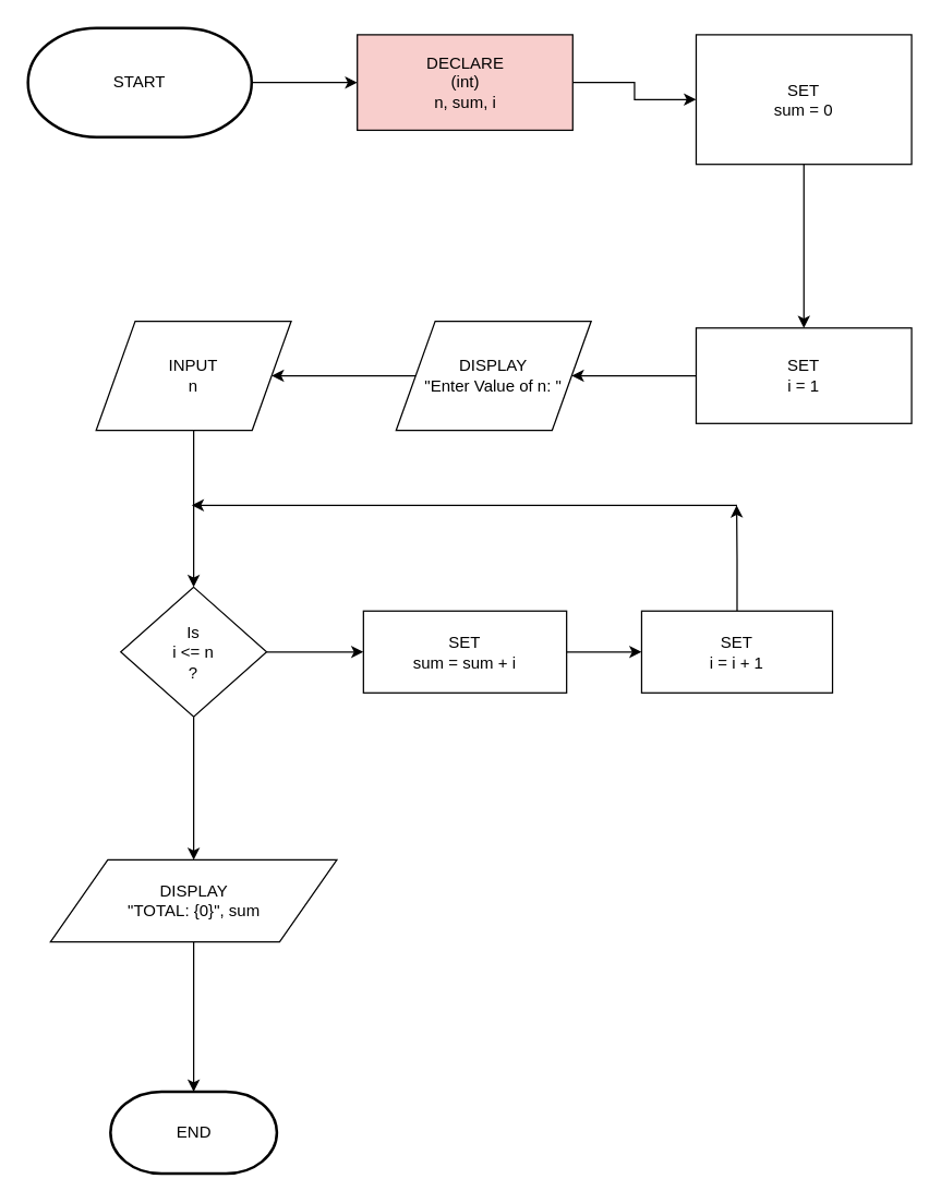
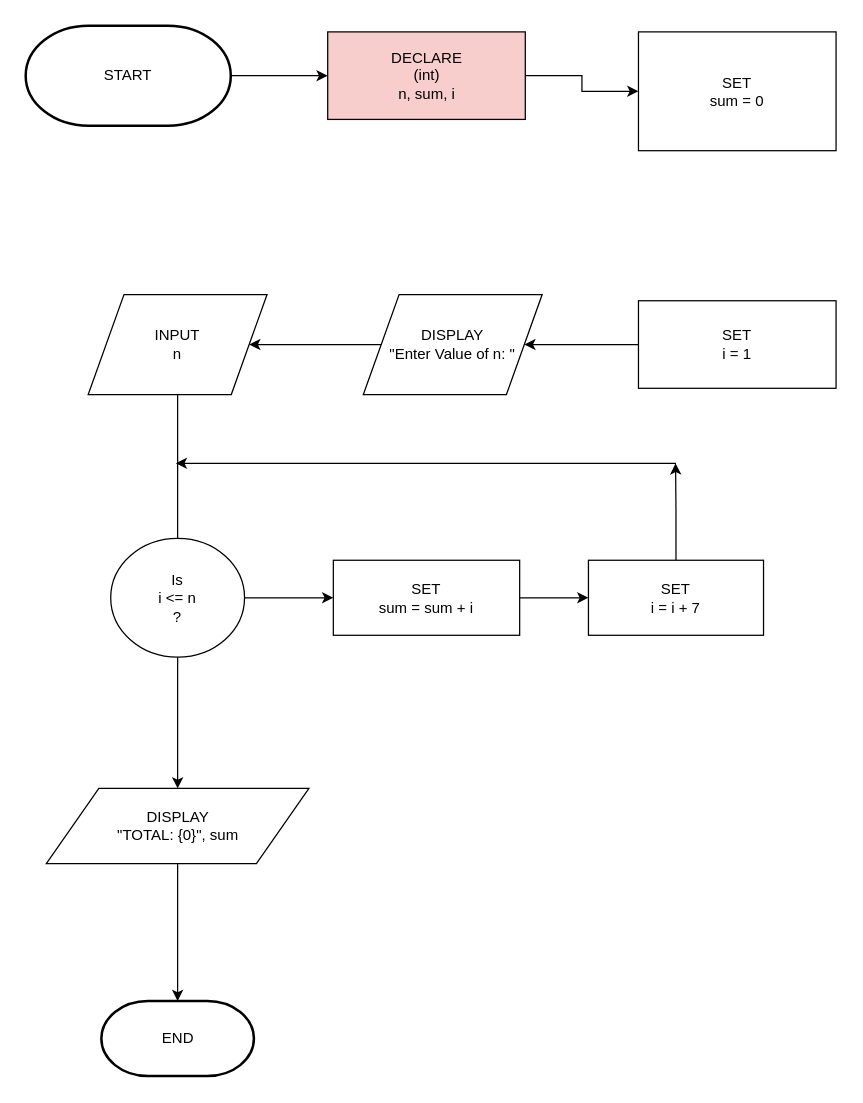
- <mxCell id="6" style="edgeStyle=orthogonalEdgeStyle;rounded=0;orthogonalLoop=1;jettySize=auto;html=1;exitX=0.5;exitY=1;exitDx=0;exitDy=0;" parent="1" source="7" target="9" edge="1"><mxGeometry relative="1" as="geometry" /></mxCell>
- <mxCell id="12" style="edgeStyle=orthogonalEdgeStyle;rounded=0;orthogonalLoop=1;jettySize=auto;html=1;exitX=0.5;exitY=1;exitDx=0;exitDy=0;" parent="1" source="13" target="16" edge="1"><mxGeometry relative="1" as="geometry" /></mxCell>
+ <mxCell id="12" style="edgeStyle=orthogonalEdgeStyle;rounded=0;orthogonalLoop=1;jettySize=auto;html=1;exitX=0.5;exitY=1;exitDx=0;exitDy=0;endArrow=none;" parent="1" source="13" target="16" edge="1"><mxGeometry relative="1" as="geometry" /></mxCell>
- <mxCell id="16" value="Is&lt;br&gt;i &amp;lt;= n&lt;br&gt;?" style="rhombus;whiteSpace=wrap;html=1;" parent="1" vertex="1"><mxGeometry x="88" y="430" width="107" height="95" as="geometry" /></mxCell>
+ <mxCell id="16" value="Is&lt;br&gt;i &amp;lt;= n&lt;br&gt;?" style="ellipse;whiteSpace=wrap;html=1;" parent="1" vertex="1"><mxGeometry x="88" y="430" width="107" height="95" as="geometry" /></mxCell>
- <mxCell id="22" value="SET&lt;br&gt;i = i + 1" style="rounded=0;whiteSpace=wrap;html=1;" parent="1" vertex="1"><mxGeometry x="470" y="447.5" width="140" height="60" as="geometry" /></mxCell>
+ <mxCell id="22" value="SET&lt;br&gt;i = i + 7" style="rounded=0;whiteSpace=wrap;html=1;" parent="1" vertex="1"><mxGeometry x="470" y="447.5" width="140" height="60" as="geometry" /></mxCell>
